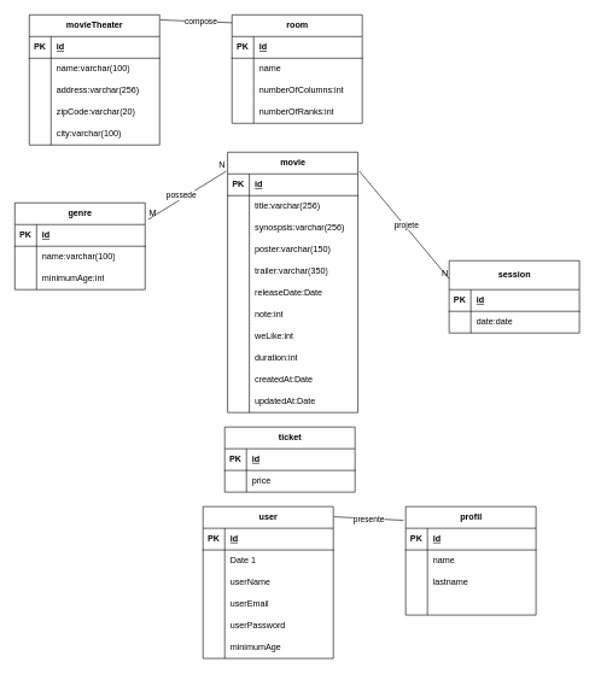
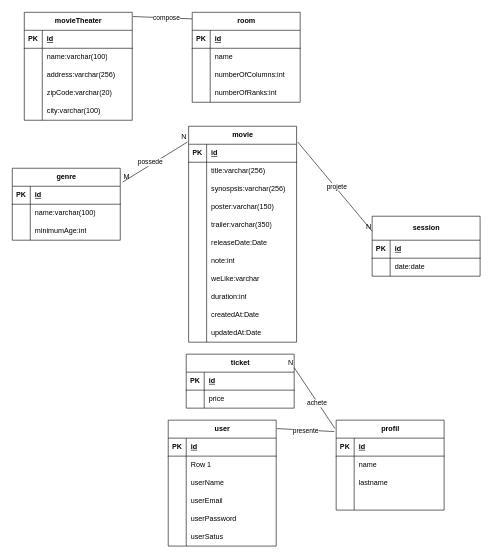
- <mxCell id="74" value="weLike:int" style="shape=partialRectangle;connectable=0;fillColor=none;top=0;left=0;bottom=0;right=0;align=left;spacingLeft=6;overflow=hidden;whiteSpace=wrap;html=1;" parent="72" vertex="1"><mxGeometry x="30" width="150" height="30" as="geometry"><mxRectangle width="150" height="30" as="alternateBounds" /></mxGeometry></mxCell>
+ <mxCell id="74" value="weLike:varchar" style="shape=partialRectangle;connectable=0;fillColor=none;top=0;left=0;bottom=0;right=0;align=left;spacingLeft=6;overflow=hidden;whiteSpace=wrap;html=1;" parent="72" vertex="1"><mxGeometry x="30" width="150" height="30" as="geometry"><mxRectangle width="150" height="30" as="alternateBounds" /></mxGeometry></mxCell>
+ <mxCell id="111" value="" style="endArrow=none;html=1;rounded=0;entryX=1;entryY=0.25;entryDx=0;entryDy=0;exitX=-0.011;exitY=0.093;exitDx=0;exitDy=0;exitPerimeter=0;" parent="1" source="98" target="91" edge="1"><mxGeometry relative="1" as="geometry"><mxPoint x="500" y="390" as="sourcePoint" /><mxPoint x="660" y="390" as="targetPoint" /></mxGeometry></mxCell>
+ <mxCell id="112" value="N" style="resizable=0;html=1;whiteSpace=wrap;align=right;verticalAlign=bottom;" parent="111" connectable="0" vertex="1"><mxGeometry x="1" relative="1" as="geometry" /></mxCell>
+ <mxCell id="113" value="achete" style="edgeLabel;html=1;align=center;verticalAlign=middle;resizable=0;points=[];" parent="111" vertex="1" connectable="0"><mxGeometry x="-0.154" y="2" relative="1" as="geometry"><mxPoint as="offset" /></mxGeometry></mxCell>
- <mxCell id="120" value="Date 1" style="shape=partialRectangle;connectable=0;fillColor=none;top=0;left=0;bottom=0;right=0;align=left;spacingLeft=6;overflow=hidden;whiteSpace=wrap;html=1;" parent="118" vertex="1"><mxGeometry x="30" width="150" height="30" as="geometry"><mxRectangle width="150" height="30" as="alternateBounds" /></mxGeometry></mxCell>
+ <mxCell id="120" value="Row 1" style="shape=partialRectangle;connectable=0;fillColor=none;top=0;left=0;bottom=0;right=0;align=left;spacingLeft=6;overflow=hidden;whiteSpace=wrap;html=1;" parent="118" vertex="1"><mxGeometry x="30" width="150" height="30" as="geometry"><mxRectangle width="150" height="30" as="alternateBounds" /></mxGeometry></mxCell>
- <mxCell id="132" value="minimumAge" style="shape=partialRectangle;connectable=0;fillColor=none;top=0;left=0;bottom=0;right=0;align=left;spacingLeft=6;overflow=hidden;whiteSpace=wrap;html=1;" parent="130" vertex="1"><mxGeometry x="30" width="150" height="30" as="geometry"><mxRectangle width="150" height="30" as="alternateBounds" /></mxGeometry></mxCell>
+ <mxCell id="132" value="userSatus" style="shape=partialRectangle;connectable=0;fillColor=none;top=0;left=0;bottom=0;right=0;align=left;spacingLeft=6;overflow=hidden;whiteSpace=wrap;html=1;" parent="130" vertex="1"><mxGeometry x="30" width="150" height="30" as="geometry"><mxRectangle width="150" height="30" as="alternateBounds" /></mxGeometry></mxCell>
